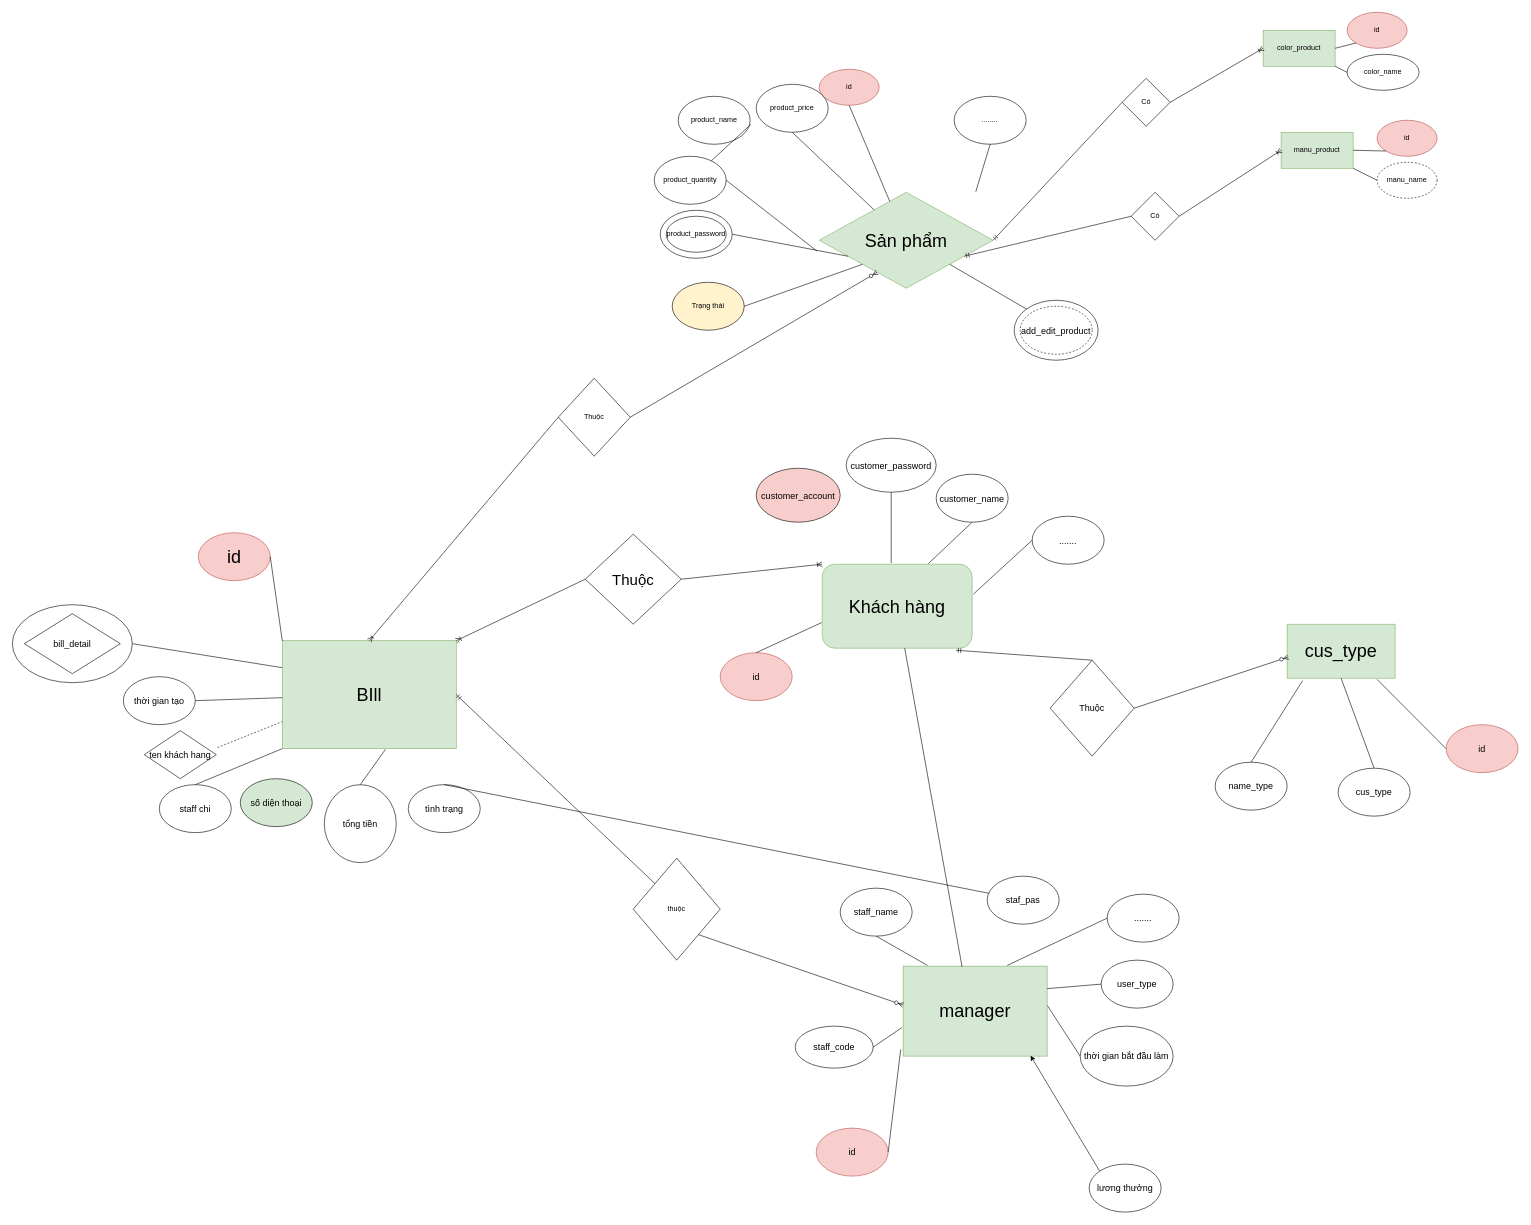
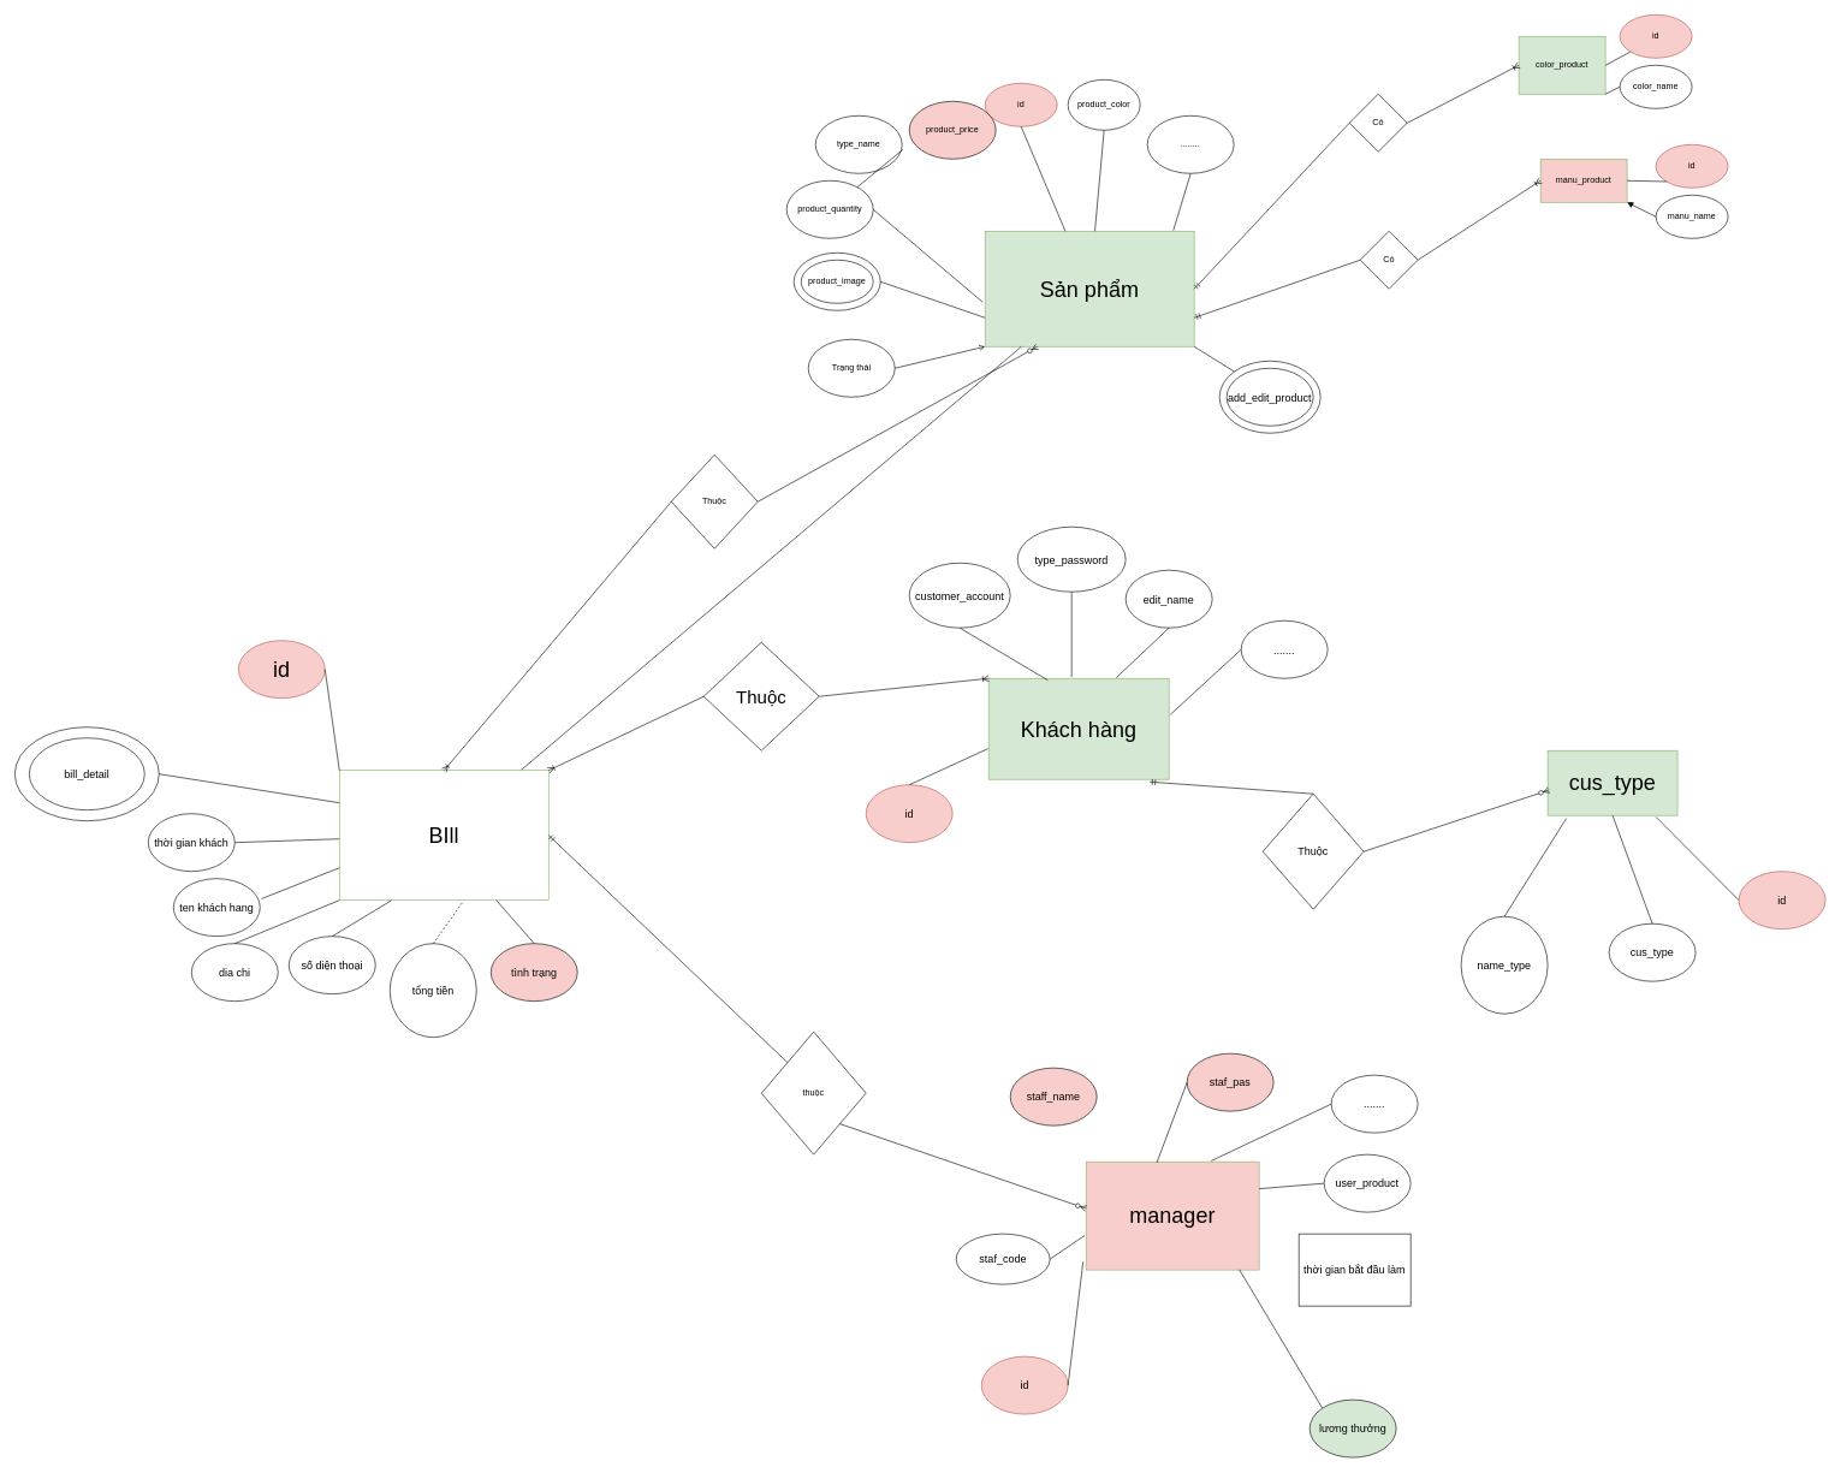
- <mxCell id="13" value="color_product" style="rounded=0;whiteSpace=wrap;html=1;fillColor=#d5e8d4;strokeColor=#82b366;" parent="1" vertex="1"><mxGeometry x="2105" y="50" width="120" height="60" as="geometry" /></mxCell>
+ <mxCell id="13" value="color_product" style="rounded=0;whiteSpace=wrap;html=1;fillColor=#d5e8d4;strokeColor=#82b366;" parent="1" vertex="1"><mxGeometry x="2105" y="50" width="120" height="80" as="geometry" /></mxCell>
- <mxCell id="15" value="color_name" style="ellipse;whiteSpace=wrap;html=1;" parent="1" vertex="1"><mxGeometry x="2245" y="90" width="120" height="60" as="geometry" /></mxCell>
+ <mxCell id="15" value="color_name" style="ellipse;whiteSpace=wrap;html=1;" parent="1" vertex="1"><mxGeometry x="2245" y="90" width="100" height="60" as="geometry" /></mxCell>
+ <mxCell id="4" value="product_color" style="ellipse;whiteSpace=wrap;html=1;" parent="1" vertex="1"><mxGeometry x="1480" y="110" width="100" height="70" as="geometry" /></mxCell>
- <mxCell id="11" value="product_price" style="ellipse;whiteSpace=wrap;html=1;" parent="1" vertex="1"><mxGeometry x="1260" y="140" width="120" height="80" as="geometry" /></mxCell>
+ <mxCell id="11" value="product_price" style="ellipse;whiteSpace=wrap;html=1;fillColor=#f8cecc;" parent="1" vertex="1"><mxGeometry x="1260" y="140" width="120" height="80" as="geometry" /></mxCell>
- <mxCell id="5" value="product_name" style="ellipse;whiteSpace=wrap;html=1;" parent="1" vertex="1"><mxGeometry x="1130" y="160" width="120" height="80" as="geometry" /></mxCell>
+ <mxCell id="5" value="type_name" style="ellipse;whiteSpace=wrap;html=1;" parent="1" vertex="1"><mxGeometry x="1130" y="160" width="120" height="80" as="geometry" /></mxCell>
+ <mxCell id="8" value="" style="endArrow=none;html=1;entryX=0.5;entryY=1;entryDx=0;entryDy=0;" parent="1" source="2" target="4" edge="1"><mxGeometry width="50" height="50" relative="1" as="geometry"><mxPoint x="1735" y="-410" as="sourcePoint" /><mxPoint x="1825" y="-470" as="targetPoint" /><Array as="points" /></mxGeometry></mxCell>
- <mxCell id="21" value="manu_product" style="rounded=0;whiteSpace=wrap;html=1;fillColor=#d5e8d4;strokeColor=#82b366;" parent="1" vertex="1"><mxGeometry x="2135" y="220" width="120" height="60" as="geometry" /></mxCell>
+ <mxCell id="21" value="manu_product" style="rounded=0;whiteSpace=wrap;html=1;fillColor=#f8cecc;strokeColor=#82b366;" parent="1" vertex="1"><mxGeometry x="2135" y="220" width="120" height="60" as="geometry" /></mxCell>
- <mxCell id="25" value="" style="endArrow=none;html=1;entryX=1;entryY=1;entryDx=0;entryDy=0;exitX=0;exitY=0.5;exitDx=0;exitDy=0;" parent="1" source="23" target="21" edge="1"><mxGeometry width="50" height="50" relative="1" as="geometry"><mxPoint x="2255" y="410" as="sourcePoint" /><mxPoint x="2305" y="360" as="targetPoint" /></mxGeometry></mxCell>
+ <mxCell id="25" value="" style="endArrow=block;html=1;entryX=1;entryY=1;entryDx=0;entryDy=0;exitX=0;exitY=0.5;exitDx=0;exitDy=0;" parent="1" source="23" target="21" edge="1"><mxGeometry width="50" height="50" relative="1" as="geometry"><mxPoint x="2255" y="410" as="sourcePoint" /><mxPoint x="2305" y="360" as="targetPoint" /></mxGeometry></mxCell>
- <mxCell id="12" value="" style="endArrow=none;html=1;entryX=0.5;entryY=1;entryDx=0;entryDy=0;" parent="1" source="2" target="11" edge="1"><mxGeometry width="50" height="50" relative="1" as="geometry"><mxPoint x="1375" y="330" as="sourcePoint" /><mxPoint x="1730" y="-550" as="targetPoint" /></mxGeometry></mxCell>
+ <mxCell id="12" value="" style="endArrow=none;html=1;" parent="1" source="2" target="65" edge="1"><mxGeometry width="50" height="50" relative="1" as="geometry"><mxPoint x="1375" y="330" as="sourcePoint" /><mxPoint x="1730" y="-550" as="targetPoint" /></mxGeometry></mxCell>
- <mxCell id="6" value="product_quantity" style="ellipse;whiteSpace=wrap;html=1;" parent="1" vertex="1"><mxGeometry x="1090" y="260" width="120" height="80" as="geometry" /></mxCell>
+ <mxCell id="6" value="product_quantity" style="ellipse;whiteSpace=wrap;html=1;" parent="1" vertex="1"><mxGeometry x="1090" y="250" width="120" height="80" as="geometry" /></mxCell>
- <mxCell id="23" value="manu_name" style="ellipse;whiteSpace=wrap;html=1;dashed=1;" parent="1" vertex="1"><mxGeometry x="2295" y="270" width="100" height="60" as="geometry" /></mxCell>
+ <mxCell id="23" value="manu_name" style="ellipse;whiteSpace=wrap;html=1;" parent="1" vertex="1"><mxGeometry x="2295" y="270" width="100" height="60" as="geometry" /></mxCell>
- <mxCell id="88" value="product_password" style="ellipse;whiteSpace=wrap;html=1;" parent="1" vertex="1"><mxGeometry x="1110" y="360" width="100" height="60" as="geometry" /></mxCell>
+ <mxCell id="88" value="product_image" style="ellipse;whiteSpace=wrap;html=1;" parent="1" vertex="1"><mxGeometry x="1110" y="360" width="100" height="60" as="geometry" /></mxCell>
- <mxCell id="2" value="Sản phẩm" style="rhombus;whiteSpace=wrap;html=1;fillColor=#d5e8d4;strokeColor=#82b366;fontSize=30;" parent="1" vertex="1"><mxGeometry x="1365" y="320" width="290" height="160" as="geometry" /></mxCell>
+ <mxCell id="2" value="Sản phẩm" style="rounded=0;whiteSpace=wrap;html=1;fillColor=#d5e8d4;strokeColor=#82b366;fontSize=30;" parent="1" vertex="1"><mxGeometry x="1365" y="320" width="290" height="160" as="geometry" /></mxCell>
- <mxCell id="91" value="" style="endArrow=none;html=1;exitX=1;exitY=0.5;exitDx=0;exitDy=0;entryX=0;entryY=1;entryDx=0;entryDy=0;" parent="1" source="90" target="2" edge="1"><mxGeometry width="50" height="50" relative="1" as="geometry"><mxPoint x="2205" y="-230" as="sourcePoint" /><mxPoint x="2255" y="-280" as="targetPoint" /></mxGeometry></mxCell>
+ <mxCell id="91" value="" style="endArrow=open;html=1;exitX=1;exitY=0.5;exitDx=0;exitDy=0;entryX=0;entryY=1;entryDx=0;entryDy=0;" parent="1" source="90" target="2" edge="1"><mxGeometry width="50" height="50" relative="1" as="geometry"><mxPoint x="2205" y="-230" as="sourcePoint" /><mxPoint x="2255" y="-280" as="targetPoint" /></mxGeometry></mxCell>
- <mxCell id="90" value="Trạng thái" style="ellipse;whiteSpace=wrap;html=1;fillColor=#fff2cc;" parent="1" vertex="1"><mxGeometry x="1120" y="470" width="120" height="80" as="geometry" /></mxCell>
+ <mxCell id="90" value="Trạng thái" style="ellipse;whiteSpace=wrap;html=1;" parent="1" vertex="1"><mxGeometry x="1120" y="470" width="120" height="80" as="geometry" /></mxCell>
- <mxCell id="96" value="&lt;span&gt;add_edit_product&lt;/span&gt;" style="ellipse;whiteSpace=wrap;html=1;fontSize=15;dashed=1;" parent="1" vertex="1"><mxGeometry x="1700" y="510" width="120" height="80" as="geometry" /></mxCell>
+ <mxCell id="96" value="&lt;span&gt;add_edit_product&lt;/span&gt;" style="ellipse;whiteSpace=wrap;html=1;fontSize=15;" parent="1" vertex="1"><mxGeometry x="1700" y="510" width="120" height="80" as="geometry" /></mxCell>
- <mxCell id="36" value="customer_password" style="ellipse;whiteSpace=wrap;html=1;fontSize=15;" parent="1" vertex="1"><mxGeometry x="1410" y="730" width="150" height="90" as="geometry" /></mxCell>
+ <mxCell id="36" value="type_password" style="ellipse;whiteSpace=wrap;html=1;fontSize=15;" parent="1" vertex="1"><mxGeometry x="1410" y="730" width="150" height="90" as="geometry" /></mxCell>
- <mxCell id="33" value="customer_account" style="ellipse;whiteSpace=wrap;html=1;fontSize=15;fillColor=#f8cecc;" parent="1" vertex="1"><mxGeometry x="1260" y="780" width="140" height="90" as="geometry" /></mxCell>
+ <mxCell id="33" value="customer_account" style="ellipse;whiteSpace=wrap;html=1;fontSize=15;" parent="1" vertex="1"><mxGeometry x="1260" y="780" width="140" height="90" as="geometry" /></mxCell>
- <mxCell id="38" value="customer_name" style="ellipse;whiteSpace=wrap;html=1;fontSize=15;" parent="1" vertex="1"><mxGeometry y="790" width="120" height="80" as="geometry" x="1560" /></mxCell>
+ <mxCell id="38" value="edit_name" style="ellipse;whiteSpace=wrap;html=1;fontSize=15;" parent="1" vertex="1"><mxGeometry y="790" width="120" height="80" as="geometry" x="1560" /></mxCell>
+ <mxCell id="35" value="" style="endArrow=none;html=1;fontSize=15;exitX=0.328;exitY=0.018;exitDx=0;exitDy=0;entryX=0.5;entryY=1;entryDx=0;entryDy=0;exitPerimeter=0;" parent="1" source="31" target="33" edge="1"><mxGeometry width="50" height="50" relative="1" as="geometry"><mxPoint x="1730" y="1130" as="sourcePoint" /><mxPoint x="1780" y="1080" as="targetPoint" /></mxGeometry></mxCell>
- <mxCell id="31" value="Khách hàng" style="whiteSpace=wrap;html=1;fontSize=30;fillColor=#d5e8d4;strokeColor=#82b366;rounded=1;" parent="1" vertex="1"><mxGeometry x="1370" y="940" width="250" height="140" as="geometry" /></mxCell>
+ <mxCell id="31" value="Khách hàng" style="rounded=0;whiteSpace=wrap;html=1;fontSize=30;fillColor=#d5e8d4;strokeColor=#82b366;" parent="1" vertex="1"><mxGeometry x="1370" y="940" width="250" height="140" as="geometry" /></mxCell>
- <mxCell id="93" value="bill_detail" style="rhombus;whiteSpace=wrap;html=1;fontSize=15;" parent="1" vertex="1"><mxGeometry x="40" y="1022.5" width="160" height="100" as="geometry" /></mxCell>
+ <mxCell id="93" value="bill_detail" style="ellipse;whiteSpace=wrap;html=1;fontSize=15;" parent="1" vertex="1"><mxGeometry x="40" y="1022.5" width="160" height="100" as="geometry" /></mxCell>
- <mxCell id="65" value="BIll" style="rounded=0;whiteSpace=wrap;html=1;fontSize=30;fillColor=#d5e8d4;strokeColor=#82b366;" parent="1" vertex="1"><mxGeometry x="470" y="1067.5" width="290" height="180" as="geometry" /></mxCell>
+ <mxCell id="65" value="BIll" style="rounded=0;whiteSpace=wrap;html=1;fontSize=30;fillColor=#ffffff;strokeColor=#82b366;" parent="1" vertex="1"><mxGeometry x="470" y="1067.5" width="290" height="180" as="geometry" /></mxCell>
- <mxCell id="67" value="thời gian tạo" style="ellipse;whiteSpace=wrap;html=1;fontSize=15;" parent="1" vertex="1"><mxGeometry x="205" y="1127.5" width="120" height="80" as="geometry" /></mxCell>
+ <mxCell id="67" value="thời gian khách" style="ellipse;whiteSpace=wrap;html=1;fontSize=15;" parent="1" vertex="1"><mxGeometry x="205" y="1127.5" width="120" height="80" as="geometry" /></mxCell>
- <mxCell id="74" value="" style="endArrow=none;html=1;fontSize=15;exitX=1.017;exitY=0.35;exitDx=0;exitDy=0;exitPerimeter=0;entryX=0;entryY=0.75;entryDx=0;entryDy=0;dashed=1;" parent="1" source="68" target="65" edge="1"><mxGeometry width="50" height="50" relative="1" as="geometry"><mxPoint x="290" y="1167.5" as="sourcePoint" /><mxPoint x="340" y="1117.5" as="targetPoint" /></mxGeometry></mxCell>
+ <mxCell id="74" value="" style="endArrow=none;html=1;fontSize=15;exitX=1.017;exitY=0.35;exitDx=0;exitDy=0;exitPerimeter=0;entryX=0;entryY=0.75;entryDx=0;entryDy=0;" parent="1" source="68" target="65" edge="1"><mxGeometry width="50" height="50" relative="1" as="geometry"><mxPoint x="290" y="1167.5" as="sourcePoint" /><mxPoint x="340" y="1117.5" as="targetPoint" /></mxGeometry></mxCell>
- <mxCell id="68" value="ten khách hang" style="rhombus;whiteSpace=wrap;html=1;fontSize=15;" parent="1" vertex="1"><mxGeometry x="240" y="1217.5" width="120" height="80" as="geometry" /></mxCell>
+ <mxCell id="68" value="ten khách hang" style="ellipse;whiteSpace=wrap;html=1;fontSize=15;" parent="1" vertex="1"><mxGeometry x="240" y="1217.5" width="120" height="80" as="geometry" /></mxCell>
+ <mxCell id="76" value="" style="endArrow=none;html=1;fontSize=15;exitX=0.5;exitY=0;exitDx=0;exitDy=0;entryX=0.25;entryY=1;entryDx=0;entryDy=0;" parent="1" source="70" target="65" edge="1"><mxGeometry width="50" height="50" relative="1" as="geometry"><mxPoint x="290" y="1167.5" as="sourcePoint" /><mxPoint x="340" y="1117.5" as="targetPoint" /></mxGeometry></mxCell>
- <mxCell id="77" value="" style="endArrow=none;html=1;fontSize=15;exitX=0.5;exitY=0;exitDx=0;exitDy=0;entryX=0.593;entryY=1.006;entryDx=0;entryDy=0;entryPerimeter=0;" parent="1" source="71" target="65" edge="1"><mxGeometry width="50" height="50" relative="1" as="geometry"><mxPoint x="290" y="1167.5" as="sourcePoint" /><mxPoint x="340" y="1117.5" as="targetPoint" /></mxGeometry></mxCell>
+ <mxCell id="77" value="" style="endArrow=none;html=1;fontSize=15;exitX=0.5;exitY=0;exitDx=0;exitDy=0;entryX=0.593;entryY=1.006;entryDx=0;entryDy=0;entryPerimeter=0;dashed=1;" parent="1" source="71" target="65" edge="1"><mxGeometry width="50" height="50" relative="1" as="geometry"><mxPoint x="290" y="1167.5" as="sourcePoint" /><mxPoint x="340" y="1117.5" as="targetPoint" /></mxGeometry></mxCell>
- <mxCell id="45" value="name_type" style="ellipse;whiteSpace=wrap;html=1;fontSize=15;" parent="1" vertex="1"><mxGeometry x="2025" y="1270" width="120" height="80" as="geometry" /></mxCell>
+ <mxCell id="45" value="name_type" style="ellipse;whiteSpace=wrap;html=1;fontSize=15;" parent="1" vertex="1"><mxGeometry x="2025" y="1270" width="120" height="135" as="geometry" /></mxCell>
- <mxCell id="70" value="số diện thoại" style="ellipse;whiteSpace=wrap;html=1;fontSize=15;fillColor=#d5e8d4;" parent="1" vertex="1"><mxGeometry x="400" y="1297.5" width="120" height="80" as="geometry" /></mxCell>
+ <mxCell id="70" value="số diện thoại" style="ellipse;whiteSpace=wrap;html=1;fontSize=15;" parent="1" vertex="1"><mxGeometry x="400" y="1297.5" width="120" height="80" as="geometry" /></mxCell>
- <mxCell id="62" value="" style="endArrow=none;html=1;fontSize=15;exitX=0.409;exitY=0.008;exitDx=0;exitDy=0;exitPerimeter=0;" parent="1" source="52" target="31" edge="1"><mxGeometry width="50" height="50" relative="1" as="geometry"><mxPoint x="1995" y="1960" as="sourcePoint" /><mxPoint x="2045" y="1910" as="targetPoint" /></mxGeometry></mxCell>
+ <mxCell id="62" value="" style="endArrow=none;html=1;fontSize=15;exitX=0.409;exitY=0.008;exitDx=0;exitDy=0;entryX=0;entryY=0.5;entryDx=0;entryDy=0;exitPerimeter=0;" parent="1" source="52" target="56" edge="1"><mxGeometry width="50" height="50" relative="1" as="geometry"><mxPoint x="1995" y="1960" as="sourcePoint" /><mxPoint x="2045" y="1910" as="targetPoint" /></mxGeometry></mxCell>
- <mxCell id="69" value="staff chi" style="ellipse;whiteSpace=wrap;html=1;fontSize=15;" parent="1" vertex="1"><mxGeometry x="265" y="1307.5" width="120" height="80" as="geometry" /></mxCell>
+ <mxCell id="69" value="dia chi" style="ellipse;whiteSpace=wrap;html=1;fontSize=15;" parent="1" vertex="1"><mxGeometry x="265" y="1307.5" width="120" height="80" as="geometry" /></mxCell>
- <mxCell id="78" value="tình trạng" style="ellipse;whiteSpace=wrap;html=1;fontSize=15;" parent="1" vertex="1"><mxGeometry x="680" y="1307.5" width="120" height="80" as="geometry" /></mxCell>
+ <mxCell id="78" value="tình trạng" style="ellipse;whiteSpace=wrap;html=1;fontSize=15;fillColor=#f8cecc;" parent="1" vertex="1"><mxGeometry x="680" y="1307.5" width="120" height="80" as="geometry" /></mxCell>
- <mxCell id="79" value="" style="endArrow=none;html=1;fontSize=15;exitX=0.5;exitY=0;exitDx=0;exitDy=0;" parent="1" source="78" target="56" edge="1"><mxGeometry width="50" height="50" relative="1" as="geometry"><mxPoint x="390" y="1587.5" as="sourcePoint" /><mxPoint x="440" y="1537.5" as="targetPoint" /></mxGeometry></mxCell>
+ <mxCell id="79" value="" style="endArrow=none;html=1;fontSize=15;exitX=0.5;exitY=0;exitDx=0;exitDy=0;entryX=0.75;entryY=1;entryDx=0;entryDy=0;" parent="1" source="78" target="65" edge="1"><mxGeometry width="50" height="50" relative="1" as="geometry"><mxPoint x="390" y="1587.5" as="sourcePoint" /><mxPoint x="440" y="1537.5" as="targetPoint" /></mxGeometry></mxCell>
- <mxCell id="56" value="staf_pas" style="ellipse;whiteSpace=wrap;html=1;fontSize=15;" parent="1" vertex="1"><mxGeometry x="1645" y="1460" width="120" height="80" as="geometry" /></mxCell>
+ <mxCell id="56" value="staf_pas" style="ellipse;whiteSpace=wrap;html=1;fontSize=15;fillColor=#f8cecc;" parent="1" vertex="1"><mxGeometry x="1645" y="1460" width="120" height="80" as="geometry" /></mxCell>
- <mxCell id="55" value="staff_name" style="ellipse;whiteSpace=wrap;html=1;fontSize=15;" parent="1" vertex="1"><mxGeometry x="1400" y="1480" width="120" height="80" as="geometry" /></mxCell>
+ <mxCell id="55" value="staff_name" style="ellipse;whiteSpace=wrap;html=1;fontSize=15;fillColor=#f8cecc;" parent="1" vertex="1"><mxGeometry x="1400" y="1480" width="120" height="80" as="geometry" /></mxCell>
- <mxCell id="61" value="" style="endArrow=none;html=1;fontSize=15;entryX=0.5;entryY=1;entryDx=0;entryDy=0;exitX=0.169;exitY=-0.008;exitDx=0;exitDy=0;exitPerimeter=0;" parent="1" source="52" target="55" edge="1"><mxGeometry width="50" height="50" relative="1" as="geometry"><mxPoint x="1995" y="1960" as="sourcePoint" /><mxPoint x="2045" y="1910" as="targetPoint" /></mxGeometry></mxCell>
- <mxCell id="58" value="user_type" style="ellipse;whiteSpace=wrap;html=1;fontSize=15;" parent="1" vertex="1"><mxGeometry x="1835" y="1600" width="120" height="80" as="geometry" /></mxCell>
+ <mxCell id="58" value="user_product" style="ellipse;whiteSpace=wrap;html=1;fontSize=15;" parent="1" vertex="1"><mxGeometry x="1835" y="1600" width="120" height="80" as="geometry" /></mxCell>
- <mxCell id="52" value="manager" style="rounded=0;whiteSpace=wrap;html=1;fontSize=30;fillColor=#d5e8d4;strokeColor=#82b366;" parent="1" vertex="1"><mxGeometry x="1505" y="1610" width="240" height="150" as="geometry" /></mxCell>
+ <mxCell id="52" value="manager" style="rounded=0;whiteSpace=wrap;html=1;fontSize=30;fillColor=#f8cecc;strokeColor=#82b366;" parent="1" vertex="1"><mxGeometry x="1505" y="1610" width="240" height="150" as="geometry" /></mxCell>
- <mxCell id="84" value="" style="endArrow=none;html=1;fontSize=25;entryX=1.002;entryY=0.439;entryDx=0;entryDy=0;exitX=0;exitY=0.5;exitDx=0;exitDy=0;entryPerimeter=0;" parent="1" source="83" target="52" edge="1"><mxGeometry width="50" height="50" relative="1" as="geometry"><mxPoint x="995" y="1780" as="sourcePoint" /><mxPoint x="1045" y="1730" as="targetPoint" /></mxGeometry></mxCell>
- <mxCell id="54" value="staff_code" style="ellipse;whiteSpace=wrap;html=1;fontSize=15;" parent="1" vertex="1"><mxGeometry x="1325" y="1710" width="130" height="70" as="geometry" /></mxCell>
+ <mxCell id="54" value="staf_code" style="ellipse;whiteSpace=wrap;html=1;fontSize=15;" parent="1" vertex="1"><mxGeometry x="1325" y="1710" width="130" height="70" as="geometry" /></mxCell>
- <mxCell id="83" value="thời gian bắt đầu làm" style="ellipse;whiteSpace=wrap;html=1;fontSize=15;" parent="1" vertex="1"><mxGeometry x="1800" y="1710" width="155" height="100" as="geometry" /></mxCell>
+ <mxCell id="83" value="thời gian bắt đầu làm" style="whiteSpace=wrap;html=1;fontSize=15;rounded=0;" parent="1" vertex="1"><mxGeometry x="1800" y="1710" width="155" height="100" as="geometry" /></mxCell>
- <mxCell id="86" value="" style="endArrow=classic;html=1;entryX=0.885;entryY=0.996;entryDx=0;entryDy=0;exitX=0;exitY=0;exitDx=0;exitDy=0;entryPerimeter=0;" parent="1" source="85" target="52" edge="1"><mxGeometry width="50" height="50" relative="1" as="geometry"><mxPoint x="1525" y="1960" as="sourcePoint" /><mxPoint x="1575" y="1910" as="targetPoint" /></mxGeometry></mxCell>
+ <mxCell id="86" value="" style="endArrow=none;html=1;entryX=0.885;entryY=0.996;entryDx=0;entryDy=0;exitX=0;exitY=0;exitDx=0;exitDy=0;entryPerimeter=0;" parent="1" source="85" target="52" edge="1"><mxGeometry width="50" height="50" relative="1" as="geometry"><mxPoint x="1525" y="1960" as="sourcePoint" /><mxPoint x="1575" y="1910" as="targetPoint" /></mxGeometry></mxCell>
- <mxCell id="85" value="lương thưởng" style="ellipse;whiteSpace=wrap;html=1;fontSize=15;" parent="1" vertex="1"><mxGeometry x="1815" y="1940" width="120" height="80" as="geometry" /></mxCell>
+ <mxCell id="85" value="lương thưởng" style="ellipse;whiteSpace=wrap;html=1;fontSize=15;fillColor=#d5e8d4;" parent="1" vertex="1"><mxGeometry x="1815" y="1940" width="120" height="80" as="geometry" /></mxCell>
